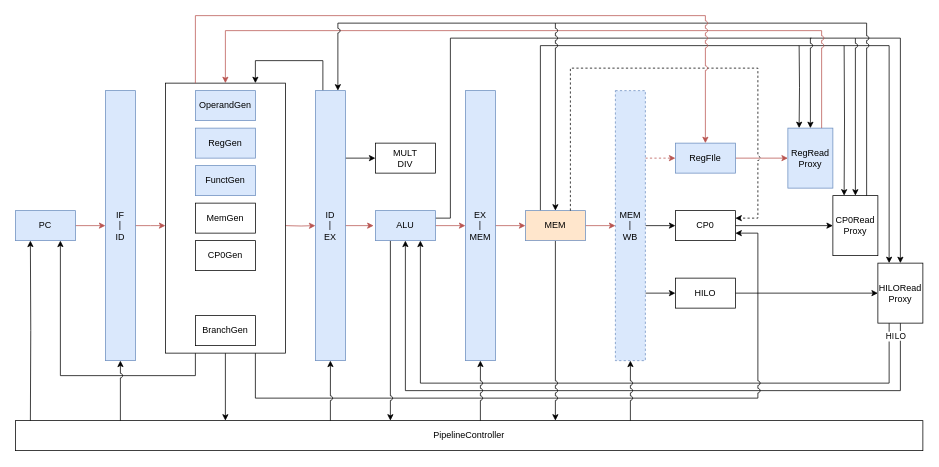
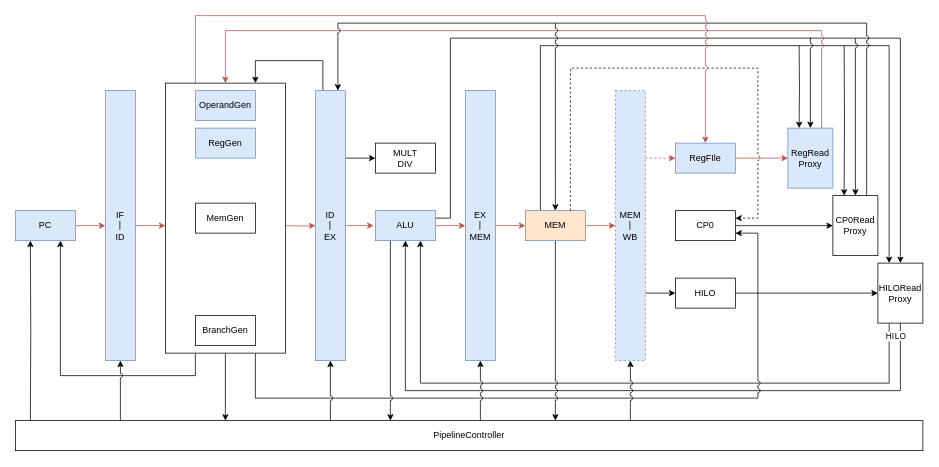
- <mxCell id="62" value="FunctGen" style="rounded=0;whiteSpace=wrap;html=1;fillColor=#dae8fc;strokeColor=#6c8ebf;" parent="1" vertex="1"><mxGeometry x="260" y="220" width="80" height="40" as="geometry" /></mxCell>
- <mxCell id="29" style="edgeStyle=orthogonalEdgeStyle;rounded=0;orthogonalLoop=1;jettySize=auto;html=1;exitX=1;exitY=0.5;exitDx=0;exitDy=0;entryX=0;entryY=0.5;entryDx=0;entryDy=0;" parent="1" source="33" target="46" edge="1"><mxGeometry relative="1" as="geometry" /></mxCell>
- <mxCell id="61" value="CP0Gen" style="rounded=0;whiteSpace=wrap;html=1;" parent="1" vertex="1"><mxGeometry x="260" y="320" width="80" height="40" as="geometry" /></mxCell>
